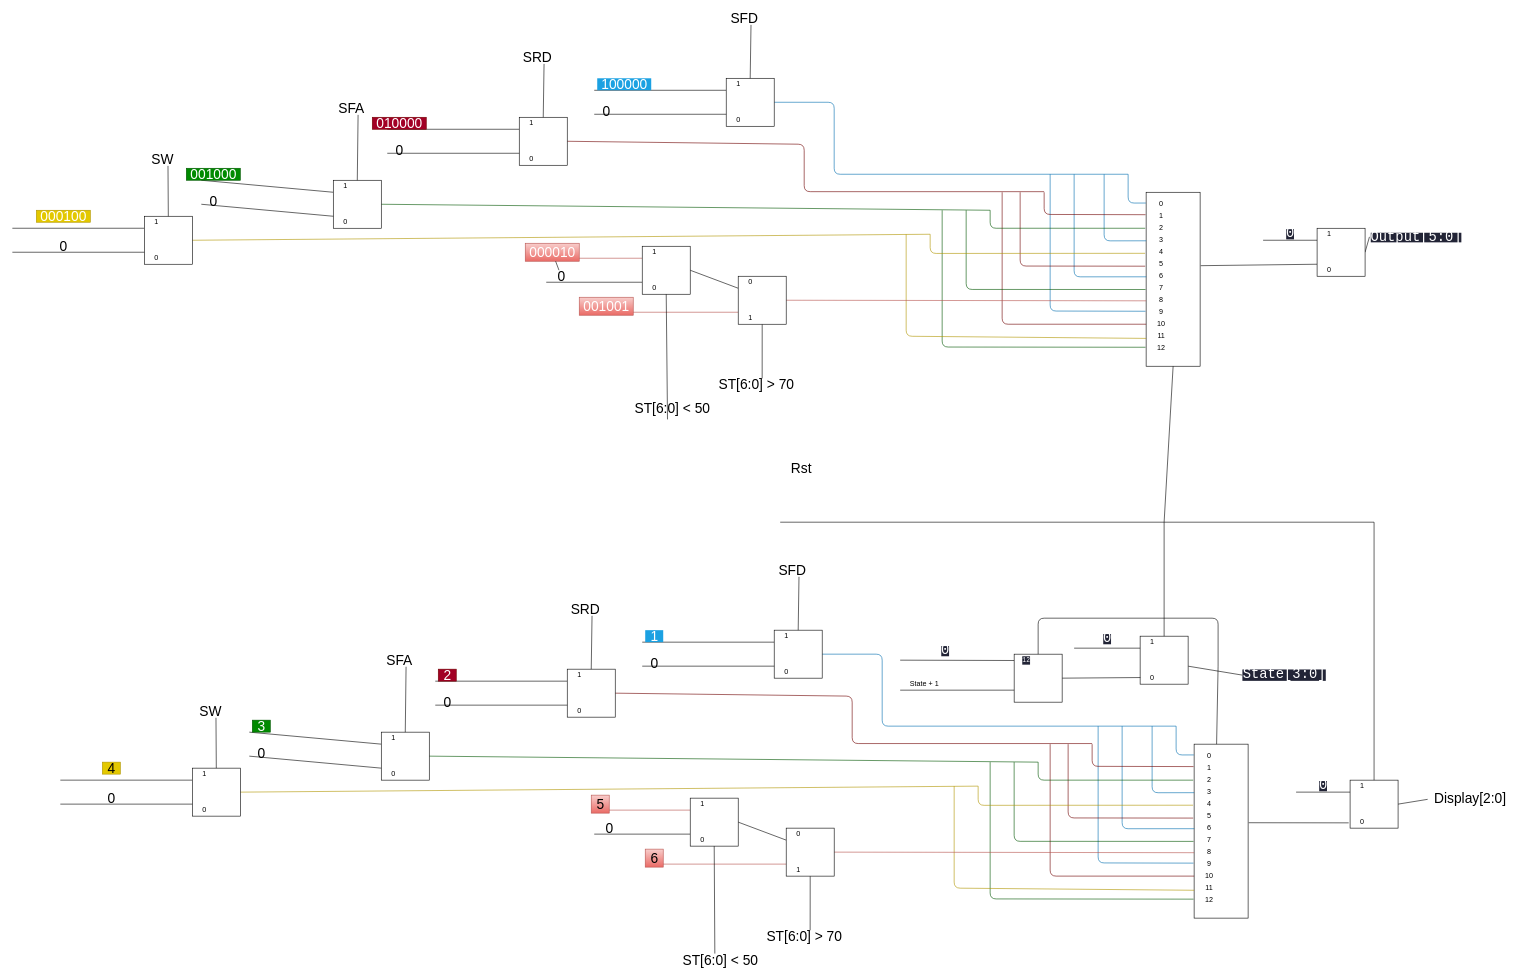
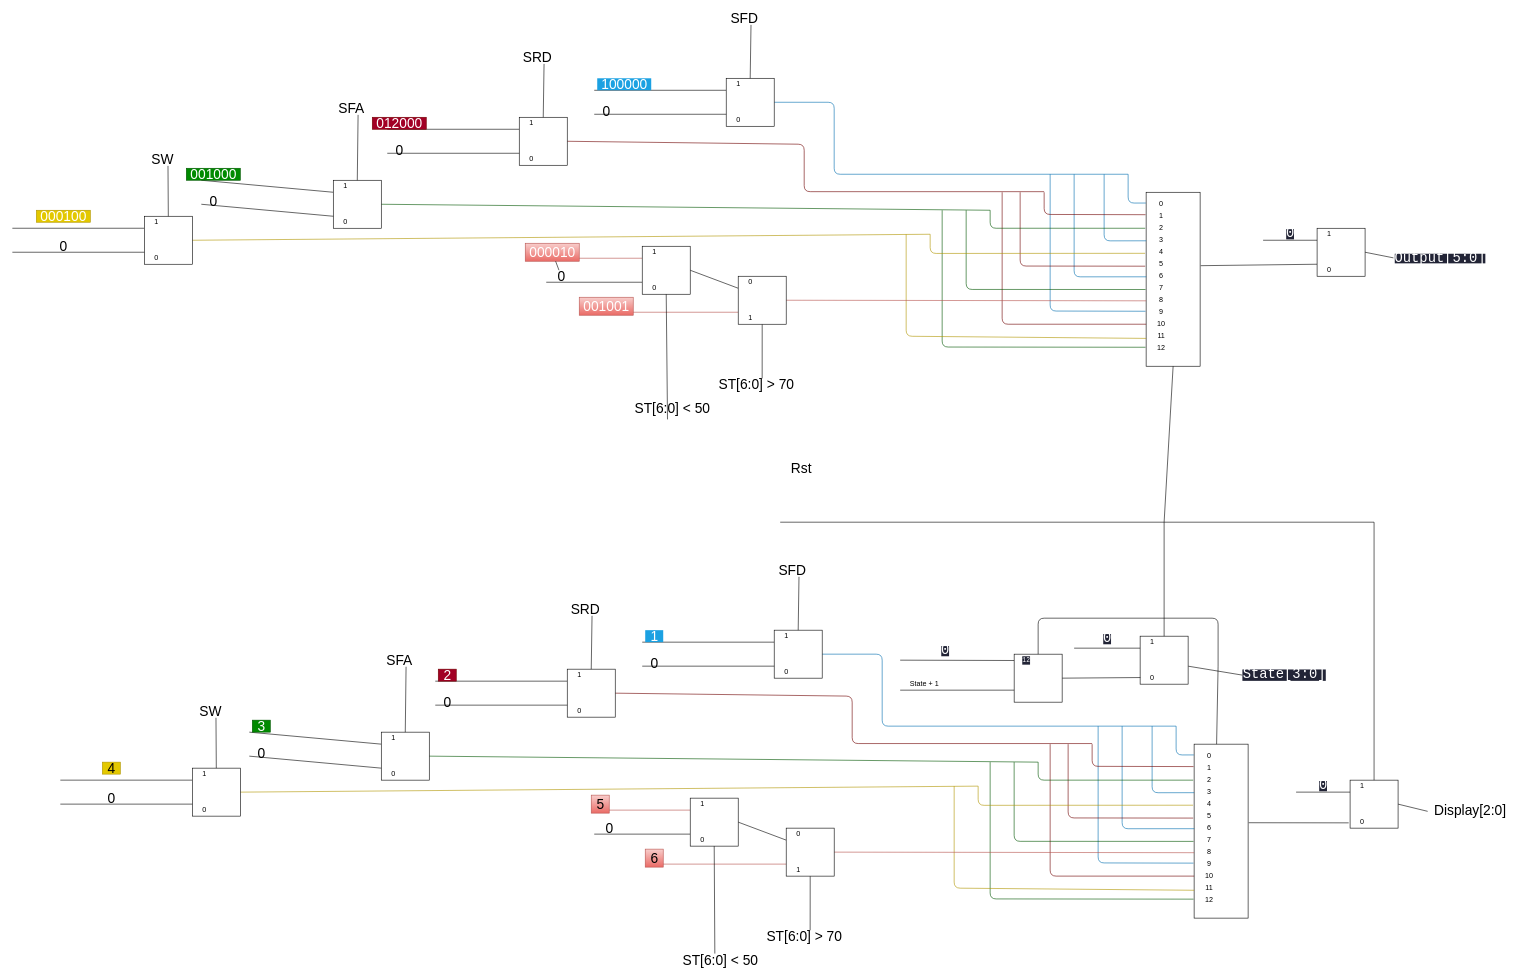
- <mxCell id="188" value="&lt;span style=&quot;font-size: 23px&quot;&gt;010000&lt;/span&gt;" style="text;html=1;align=center;verticalAlign=middle;resizable=0;points=[];autosize=1;strokeColor=#6F0000;fillColor=#a20025;fontColor=#ffffff;" vertex="1" parent="1"><mxGeometry x="620" y="195" width="90" height="20" as="geometry" /></mxCell>
+ <mxCell id="188" value="&lt;span style=&quot;font-size: 23px&quot;&gt;012000&lt;/span&gt;" style="text;html=1;align=center;verticalAlign=middle;resizable=0;points=[];autosize=1;strokeColor=#6F0000;fillColor=#a20025;fontColor=#ffffff;" vertex="1" parent="1"><mxGeometry x="620" y="195" width="90" height="20" as="geometry" /></mxCell>
- <mxCell id="3" value="&lt;div style=&quot;background-color: rgb(34, 36, 54); font-family: consolas, &amp;quot;courier new&amp;quot;, monospace; font-size: 23px; line-height: 16px;&quot;&gt;Output[5:0]&lt;/div&gt;" style="text;html=1;align=center;verticalAlign=middle;resizable=0;points=[];autosize=1;strokeColor=none;fontColor=#FFFFFF;" parent="1" vertex="1"><mxGeometry x="2285" y="385" width="150" height="20" as="geometry" /></mxCell>
+ <mxCell id="3" value="&lt;div style=&quot;background-color: rgb(34, 36, 54); font-family: consolas, &amp;quot;courier new&amp;quot;, monospace; font-size: 23px; line-height: 16px;&quot;&gt;Output[5:0]&lt;/div&gt;" style="text;html=1;align=center;verticalAlign=middle;resizable=0;points=[];autosize=1;strokeColor=none;fontColor=#FFFFFF;" parent="1" vertex="1"><mxGeometry x="2325" y="420" width="150" height="20" as="geometry" /></mxCell>
- <mxCell id="2" value="&lt;font style=&quot;font-size: 23px&quot;&gt;Display[2:0]&lt;/font&gt;" style="text;html=1;align=center;verticalAlign=middle;resizable=0;points=[];autosize=1;strokeColor=none;" parent="1" vertex="1"><mxGeometry x="2380" y="1320" width="140" height="20" as="geometry" /></mxCell>
+ <mxCell id="2" value="&lt;font style=&quot;font-size: 23px&quot;&gt;Display[2:0]&lt;/font&gt;" style="text;html=1;align=center;verticalAlign=middle;resizable=0;points=[];autosize=1;strokeColor=none;" parent="1" vertex="1"><mxGeometry x="2380" y="1340" width="140" height="20" as="geometry" /></mxCell>
